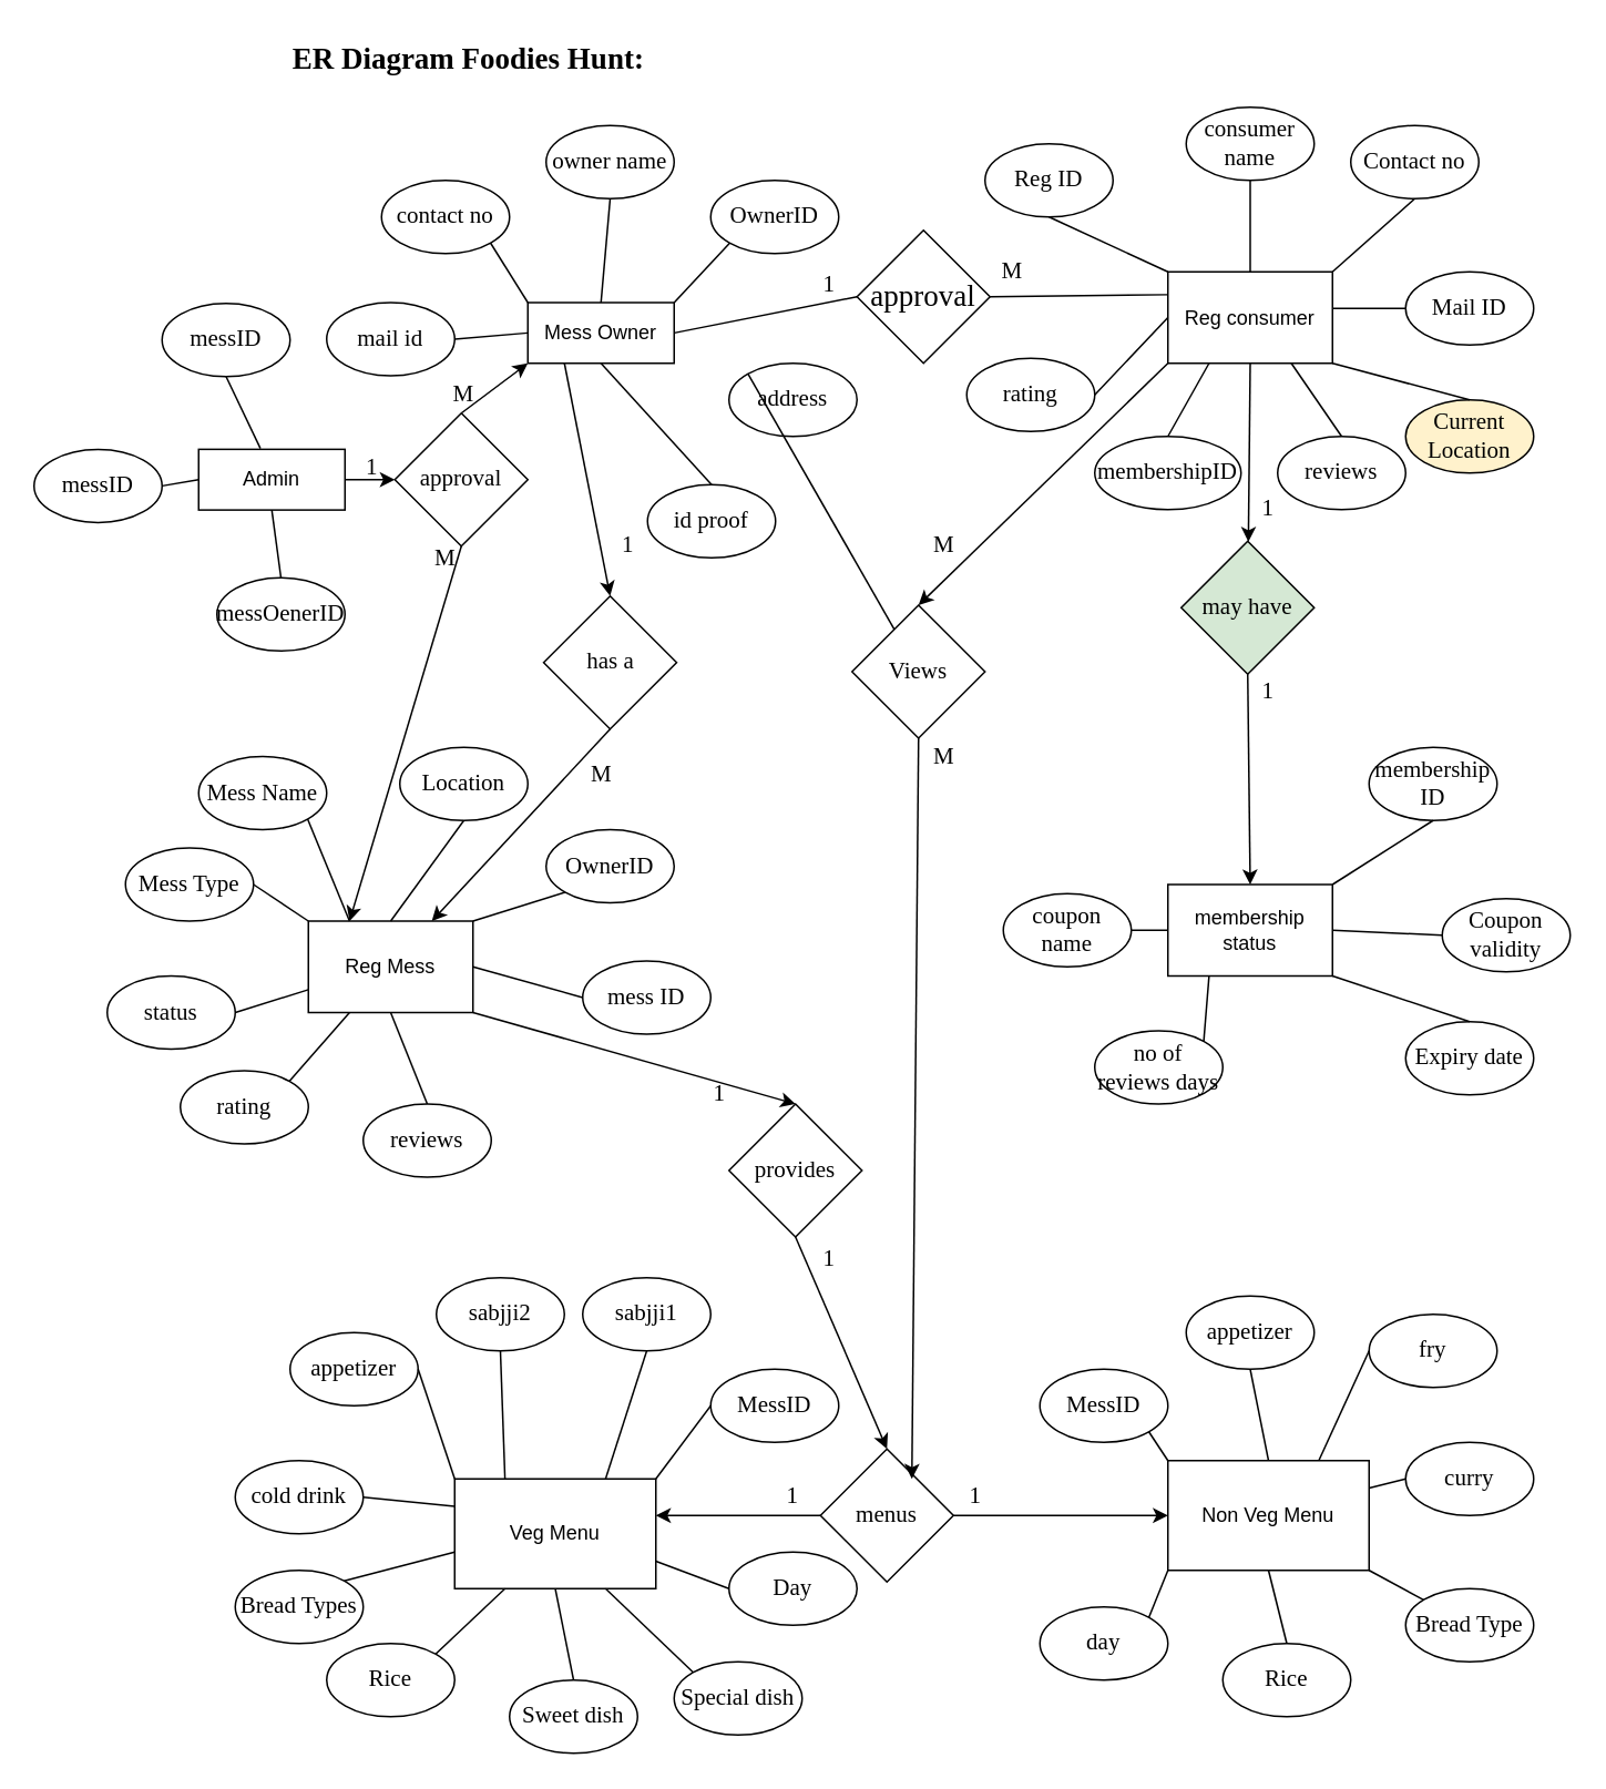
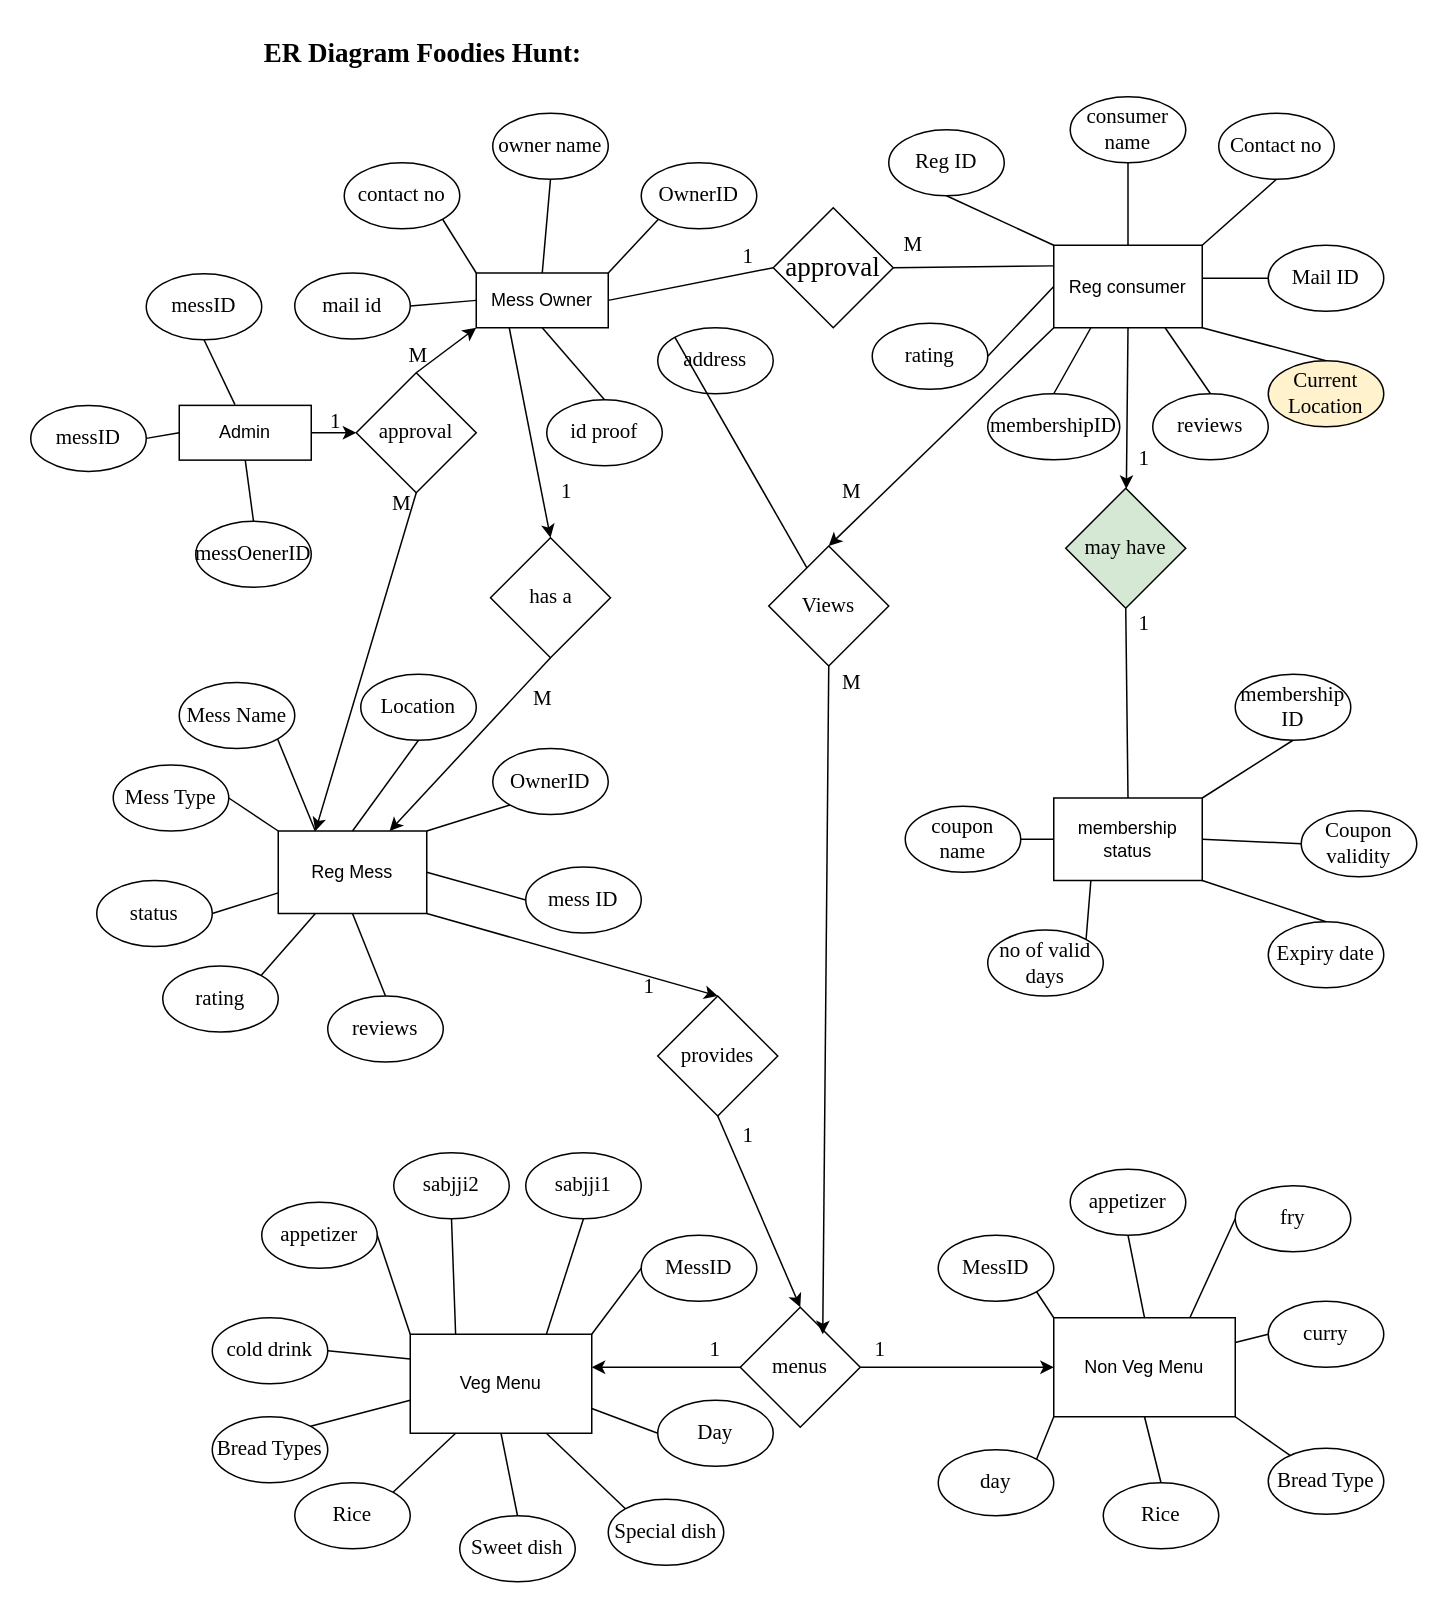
- <mxCell id="4" value="id proof" style="ellipse;whiteSpace=wrap;html=1;fontFamily=Times New Roman;fontSize=14;" parent="1" vertex="1"><mxGeometry x="389" y="291" width="77" height="44" as="geometry" /></mxCell>
+ <mxCell id="4" value="id proof" style="ellipse;whiteSpace=wrap;html=1;fontFamily=Times New Roman;fontSize=14;" parent="1" vertex="1"><mxGeometry x="364" y="266" width="77" height="44" as="geometry" /></mxCell>
- <mxCell id="114" value="" style="endArrow=classic;html=1;rounded=0;fontFamily=Times New Roman;fontSize=14;exitX=0.5;exitY=1;exitDx=0;exitDy=0;entryX=0.5;entryY=0;entryDx=0;entryDy=0;" edge="1" parent="1" source="112" target="18"><mxGeometry width="50" height="50" relative="1" as="geometry"><mxPoint x="762.5" y="229" as="sourcePoint" /><mxPoint x="761.404" y="336.404" as="targetPoint" /></mxGeometry></mxCell>
+ <mxCell id="114" value="" style="endArrow=none;html=1;rounded=0;fontFamily=Times New Roman;fontSize=14;exitX=0.5;exitY=1;exitDx=0;exitDy=0;entryX=0.5;entryY=0;entryDx=0;entryDy=0;" edge="1" parent="1" source="112" target="18"><mxGeometry width="50" height="50" relative="1" as="geometry"><mxPoint x="762.5" y="229" as="sourcePoint" /><mxPoint x="761.404" y="336.404" as="targetPoint" /></mxGeometry></mxCell>
- <mxCell id="22" value="no of reviews days" style="ellipse;whiteSpace=wrap;html=1;fontFamily=Times New Roman;fontSize=14;" parent="1" vertex="1"><mxGeometry x="658" y="619.5" width="77" height="44" as="geometry" /></mxCell>
+ <mxCell id="22" value="no of valid days" style="ellipse;whiteSpace=wrap;html=1;fontFamily=Times New Roman;fontSize=14;" parent="1" vertex="1"><mxGeometry x="658" y="619.5" width="77" height="44" as="geometry" /></mxCell>
- <mxCell id="50" value="Bread Type" style="ellipse;whiteSpace=wrap;html=1;fontFamily=Times New Roman;fontSize=14;" parent="1" vertex="1"><mxGeometry x="845" y="955" width="77" height="44" as="geometry" /></mxCell>
+ <mxCell id="50" value="Bread Type" style="ellipse;whiteSpace=wrap;html=1;fontFamily=Times New Roman;fontSize=14;" parent="1" vertex="1"><mxGeometry x="845" y="965" width="77" height="44" as="geometry" /></mxCell>
